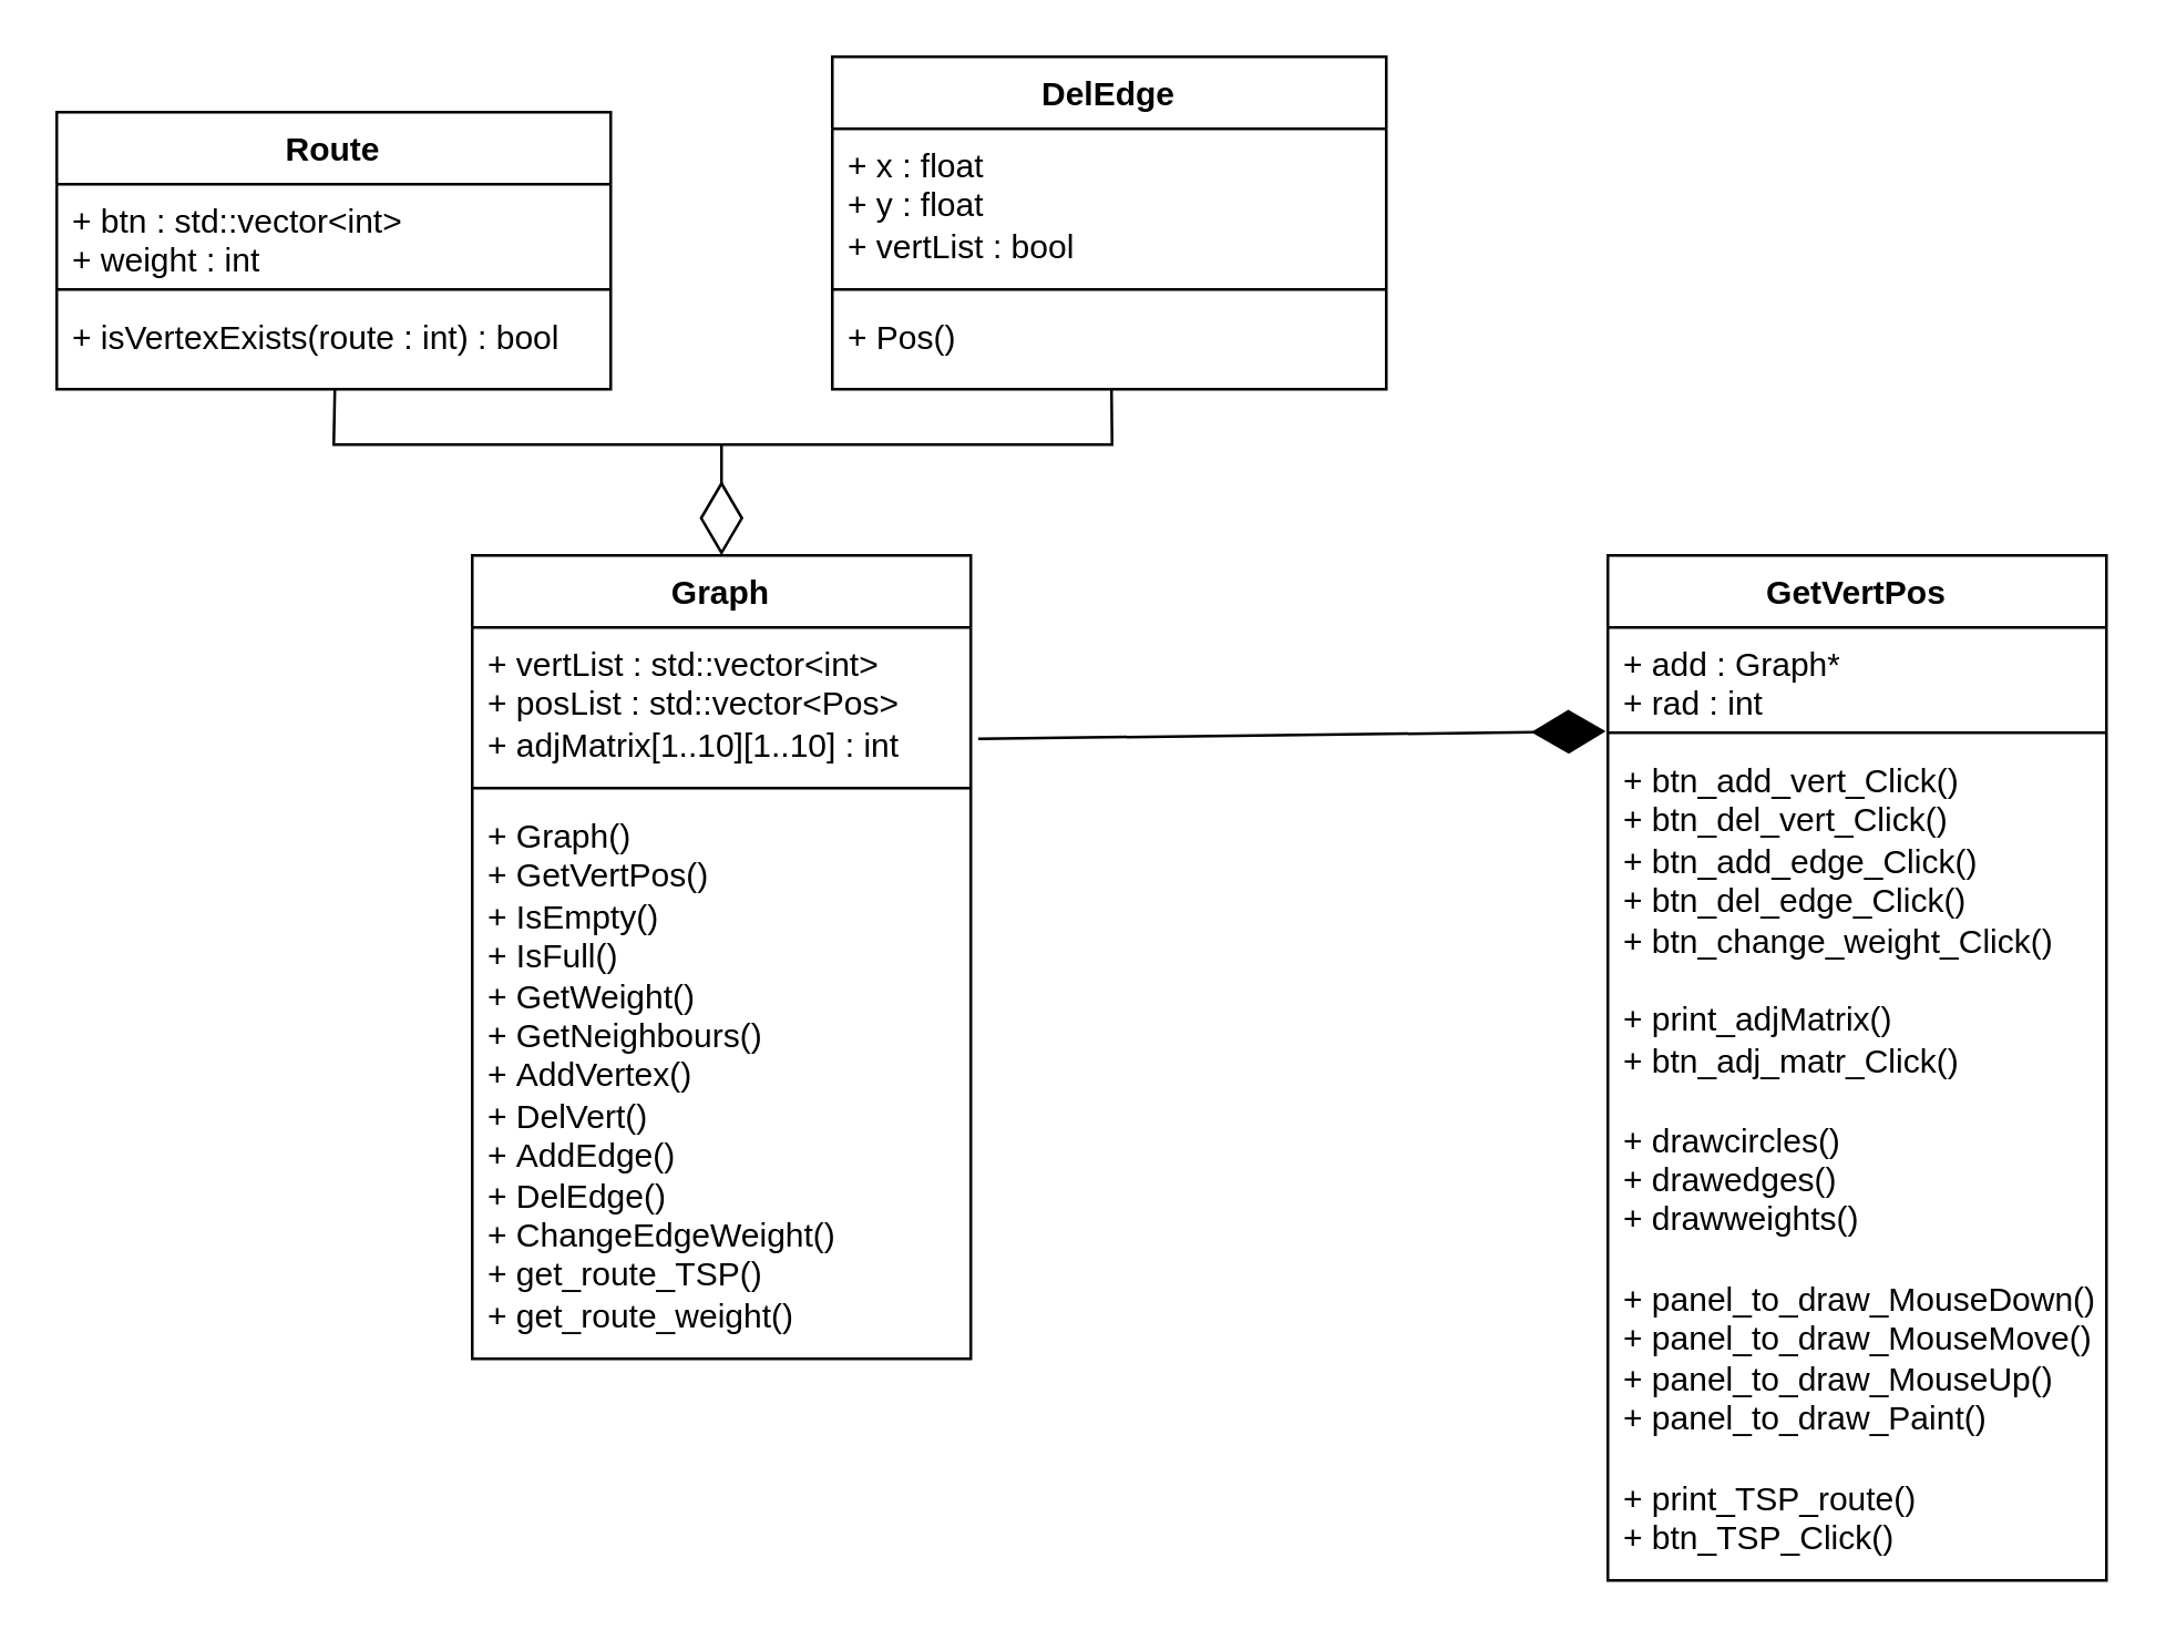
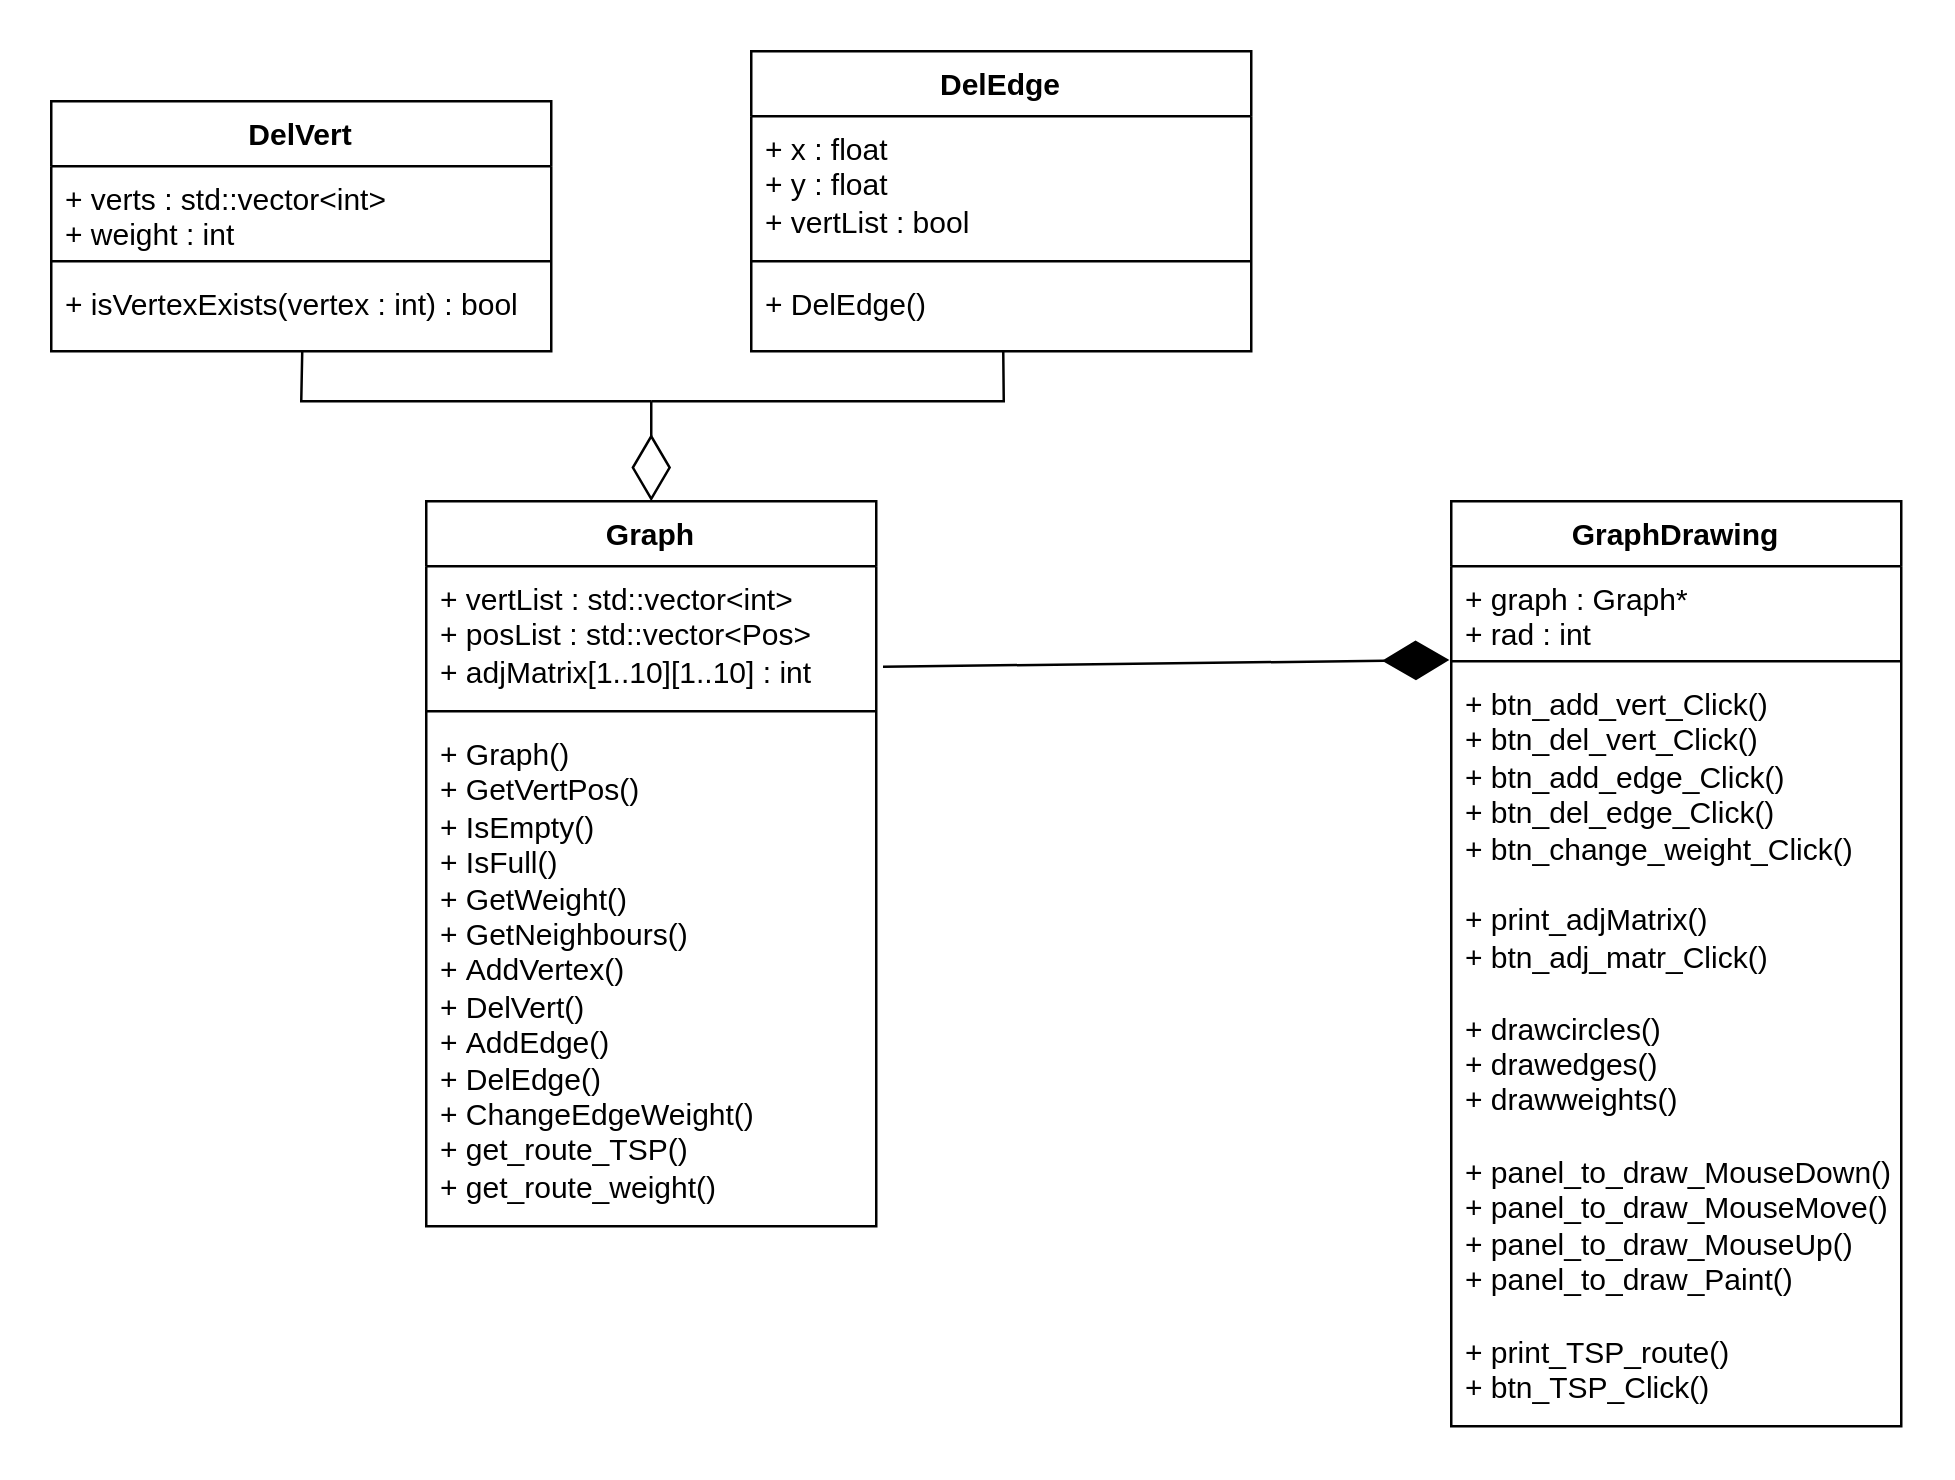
- <mxCell id="2" value="Route" style="swimlane;fontStyle=1;align=center;verticalAlign=top;childLayout=stackLayout;horizontal=1;startSize=26;horizontalStack=0;resizeParent=1;resizeParentMax=0;resizeLast=0;collapsible=1;marginBottom=0;whiteSpace=wrap;html=1;" vertex="1" parent="1"><mxGeometry x="20" y="40" width="200" height="100" as="geometry" /></mxCell>
+ <mxCell id="2" value="DelVert" style="swimlane;fontStyle=1;align=center;verticalAlign=top;childLayout=stackLayout;horizontal=1;startSize=26;horizontalStack=0;resizeParent=1;resizeParentMax=0;resizeLast=0;collapsible=1;marginBottom=0;whiteSpace=wrap;html=1;" vertex="1" parent="1"><mxGeometry x="20" y="40" width="200" height="100" as="geometry" /></mxCell>
- <mxCell id="3" value="+ btn : std::vector&amp;lt;int&amp;gt;&lt;div&gt;+ weight :&amp;nbsp;&lt;span style=&quot;background-color: initial;&quot;&gt;int&lt;/span&gt;&lt;span style=&quot;background-color: initial;&quot;&gt;&amp;nbsp;&lt;/span&gt;&lt;/div&gt;" style="text;strokeColor=none;fillColor=none;align=left;verticalAlign=top;spacingLeft=4;spacingRight=4;overflow=hidden;rotatable=0;points=[[0,0.5],[1,0.5]];portConstraint=eastwest;whiteSpace=wrap;html=1;" vertex="1" parent="2"><mxGeometry y="26" width="200" height="34" as="geometry" /></mxCell>
+ <mxCell id="3" value="+ verts : std::vector&amp;lt;int&amp;gt;&lt;div&gt;+ weight :&amp;nbsp;&lt;span style=&quot;background-color: initial;&quot;&gt;int&lt;/span&gt;&lt;span style=&quot;background-color: initial;&quot;&gt;&amp;nbsp;&lt;/span&gt;&lt;/div&gt;" style="text;strokeColor=none;fillColor=none;align=left;verticalAlign=top;spacingLeft=4;spacingRight=4;overflow=hidden;rotatable=0;points=[[0,0.5],[1,0.5]];portConstraint=eastwest;whiteSpace=wrap;html=1;" vertex="1" parent="2"><mxGeometry y="26" width="200" height="34" as="geometry" /></mxCell>
- <mxCell id="9" value="&lt;div&gt;+ Pos()&lt;br&gt;&lt;/div&gt;" style="text;strokeColor=none;fillColor=none;align=left;verticalAlign=top;spacingLeft=4;spacingRight=4;overflow=hidden;rotatable=0;points=[[0,0.5],[1,0.5]];portConstraint=eastwest;whiteSpace=wrap;html=1;" vertex="1" parent="6"><mxGeometry y="88" width="200" height="32" as="geometry" /></mxCell>
+ <mxCell id="9" value="&lt;div&gt;+ DelEdge()&lt;br&gt;&lt;/div&gt;" style="text;strokeColor=none;fillColor=none;align=left;verticalAlign=top;spacingLeft=4;spacingRight=4;overflow=hidden;rotatable=0;points=[[0,0.5],[1,0.5]];portConstraint=eastwest;whiteSpace=wrap;html=1;" vertex="1" parent="6"><mxGeometry y="88" width="200" height="32" as="geometry" /></mxCell>
- <mxCell id="5" value="&lt;div&gt;+ isVertexExists(route :&amp;nbsp;&lt;span style=&quot;background-color: initial;&quot;&gt;int&lt;/span&gt;&lt;span style=&quot;background-color: initial;&quot;&gt;) :&amp;nbsp;&lt;/span&gt;&lt;span style=&quot;background-color: initial;&quot;&gt;bool&lt;/span&gt;&lt;/div&gt;&lt;div&gt;&lt;br&gt;&lt;/div&gt;&lt;div&gt;&lt;br&gt;&lt;/div&gt;&lt;div&gt;&lt;br&gt;&lt;/div&gt;&lt;div&gt;&lt;br&gt;&lt;/div&gt;&lt;div&gt;&lt;br&gt;&lt;/div&gt;&lt;div&gt;&lt;br&gt;&lt;/div&gt;&lt;div&gt;&lt;br&gt;&lt;/div&gt;&lt;div&gt;&lt;br&gt;&lt;/div&gt;&lt;div&gt;&lt;br&gt;&lt;/div&gt;" style="text;strokeColor=none;fillColor=none;align=left;verticalAlign=top;spacingLeft=4;spacingRight=4;overflow=hidden;rotatable=0;points=[[0,0.5],[1,0.5]];portConstraint=eastwest;whiteSpace=wrap;html=1;" vertex="1" parent="2"><mxGeometry y="68" width="200" height="32" as="geometry" /></mxCell>
+ <mxCell id="5" value="&lt;div&gt;+ isVertexExists(vertex :&amp;nbsp;&lt;span style=&quot;background-color: initial;&quot;&gt;int&lt;/span&gt;&lt;span style=&quot;background-color: initial;&quot;&gt;) :&amp;nbsp;&lt;/span&gt;&lt;span style=&quot;background-color: initial;&quot;&gt;bool&lt;/span&gt;&lt;/div&gt;&lt;div&gt;&lt;br&gt;&lt;/div&gt;&lt;div&gt;&lt;br&gt;&lt;/div&gt;&lt;div&gt;&lt;br&gt;&lt;/div&gt;&lt;div&gt;&lt;br&gt;&lt;/div&gt;&lt;div&gt;&lt;br&gt;&lt;/div&gt;&lt;div&gt;&lt;br&gt;&lt;/div&gt;&lt;div&gt;&lt;br&gt;&lt;/div&gt;&lt;div&gt;&lt;br&gt;&lt;/div&gt;&lt;div&gt;&lt;br&gt;&lt;/div&gt;" style="text;strokeColor=none;fillColor=none;align=left;verticalAlign=top;spacingLeft=4;spacingRight=4;overflow=hidden;rotatable=0;points=[[0,0.5],[1,0.5]];portConstraint=eastwest;whiteSpace=wrap;html=1;" vertex="1" parent="2"><mxGeometry y="68" width="200" height="32" as="geometry" /></mxCell>
- <mxCell id="17" value="GetVertPos" style="swimlane;fontStyle=1;align=center;verticalAlign=top;childLayout=stackLayout;horizontal=1;startSize=26;horizontalStack=0;resizeParent=1;resizeParentMax=0;resizeLast=0;collapsible=1;marginBottom=0;whiteSpace=wrap;html=1;" vertex="1" parent="1"><mxGeometry x="580" y="200" width="180" height="370" as="geometry" /></mxCell>
+ <mxCell id="17" value="GraphDrawing" style="swimlane;fontStyle=1;align=center;verticalAlign=top;childLayout=stackLayout;horizontal=1;startSize=26;horizontalStack=0;resizeParent=1;resizeParentMax=0;resizeLast=0;collapsible=1;marginBottom=0;whiteSpace=wrap;html=1;" vertex="1" parent="1"><mxGeometry x="580" y="200" width="180" height="370" as="geometry" /></mxCell>
- <mxCell id="18" value="+ add : Graph*&lt;div&gt;+ rad :&amp;nbsp;&lt;span style=&quot;background-color: initial;&quot;&gt;int&lt;/span&gt;&lt;span style=&quot;background-color: initial;&quot;&gt;&amp;nbsp;&lt;/span&gt;&lt;/div&gt;&lt;div&gt;&lt;span style=&quot;background-color: initial;&quot;&gt;&lt;br&gt;&lt;/span&gt;&lt;/div&gt;" style="text;strokeColor=none;fillColor=none;align=left;verticalAlign=top;spacingLeft=4;spacingRight=4;overflow=hidden;rotatable=0;points=[[0,0.5],[1,0.5]];portConstraint=eastwest;whiteSpace=wrap;html=1;" vertex="1" parent="17"><mxGeometry y="26" width="180" height="34" as="geometry" /></mxCell>
+ <mxCell id="18" value="+ graph : Graph*&lt;div&gt;+ rad :&amp;nbsp;&lt;span style=&quot;background-color: initial;&quot;&gt;int&lt;/span&gt;&lt;span style=&quot;background-color: initial;&quot;&gt;&amp;nbsp;&lt;/span&gt;&lt;/div&gt;&lt;div&gt;&lt;span style=&quot;background-color: initial;&quot;&gt;&lt;br&gt;&lt;/span&gt;&lt;/div&gt;" style="text;strokeColor=none;fillColor=none;align=left;verticalAlign=top;spacingLeft=4;spacingRight=4;overflow=hidden;rotatable=0;points=[[0,0.5],[1,0.5]];portConstraint=eastwest;whiteSpace=wrap;html=1;" vertex="1" parent="17"><mxGeometry y="26" width="180" height="34" as="geometry" /></mxCell>
